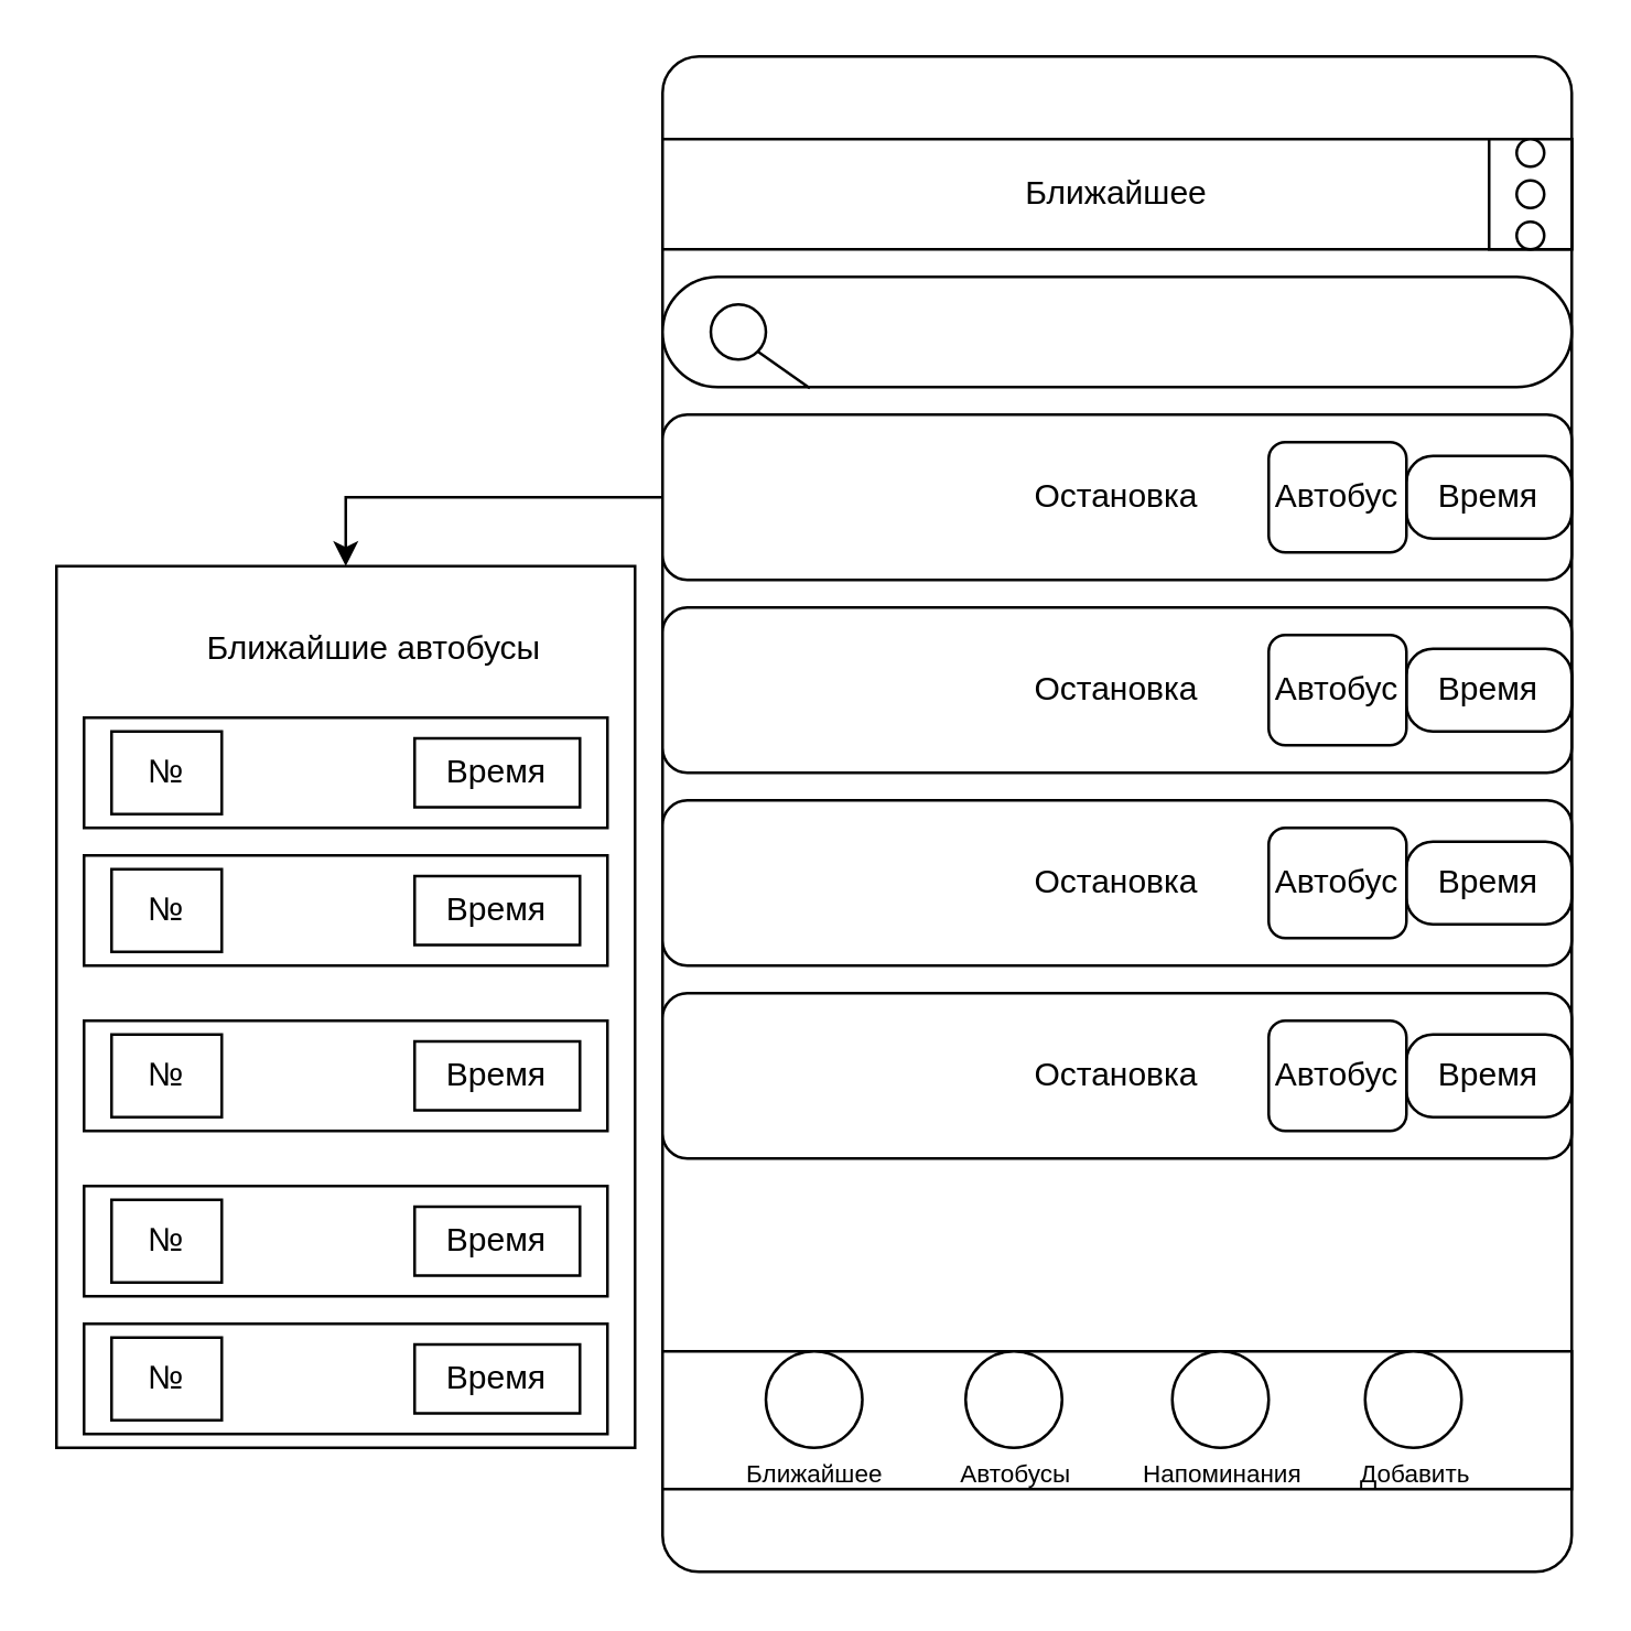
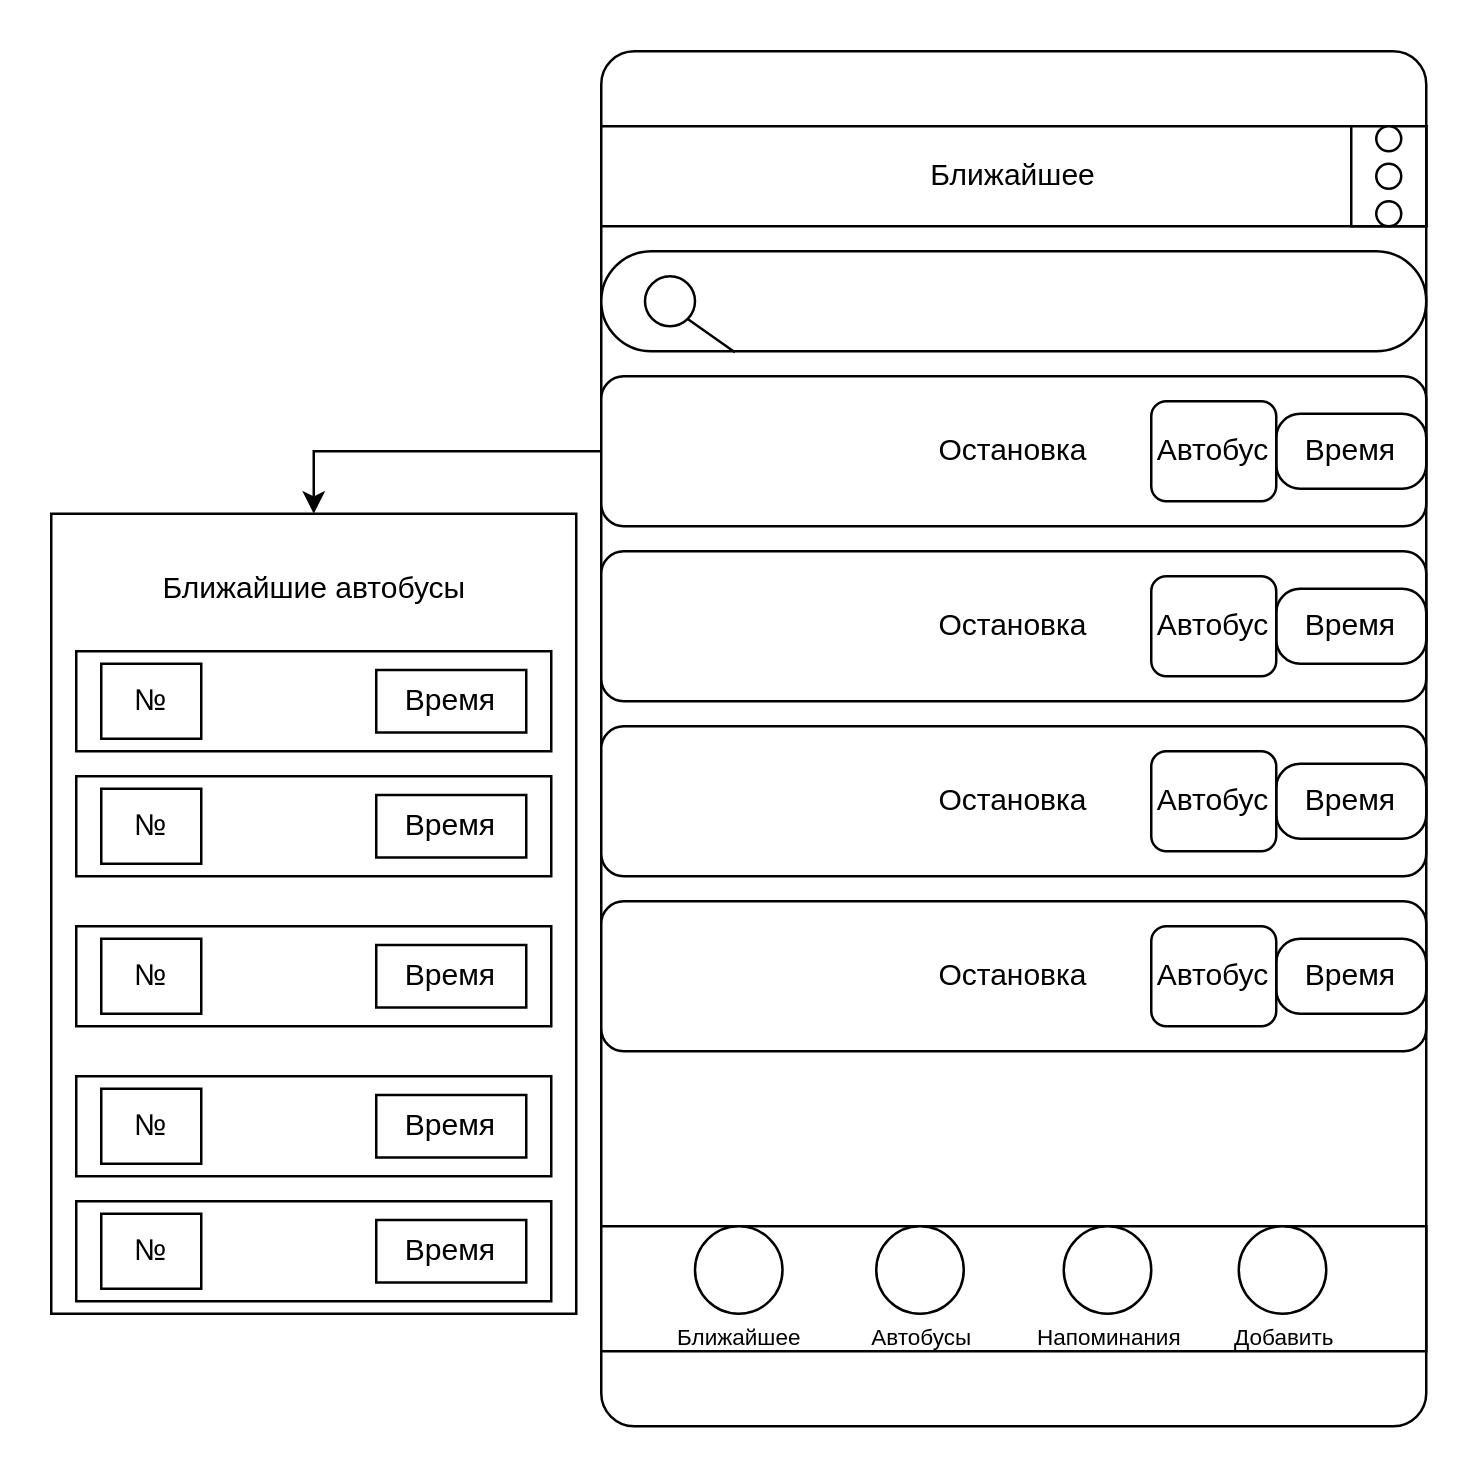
- <mxCell id="42" value="Ближайшие автобусы" style="text;html=1;resizable=0;autosize=1;align=center;verticalAlign=middle;points=[];fillColor=none;strokeColor=none;rounded=0;" vertex="1" parent="1"><mxGeometry x="65" y="220" width="140" height="30" as="geometry" /></mxCell>
+ <mxCell id="42" value="Ближайшие автобусы" style="text;html=1;resizable=0;autosize=1;align=center;verticalAlign=middle;points=[];fillColor=none;strokeColor=none;rounded=0;" vertex="1" parent="1"><mxGeometry x="55" y="220" width="140" height="30" as="geometry" /></mxCell>
